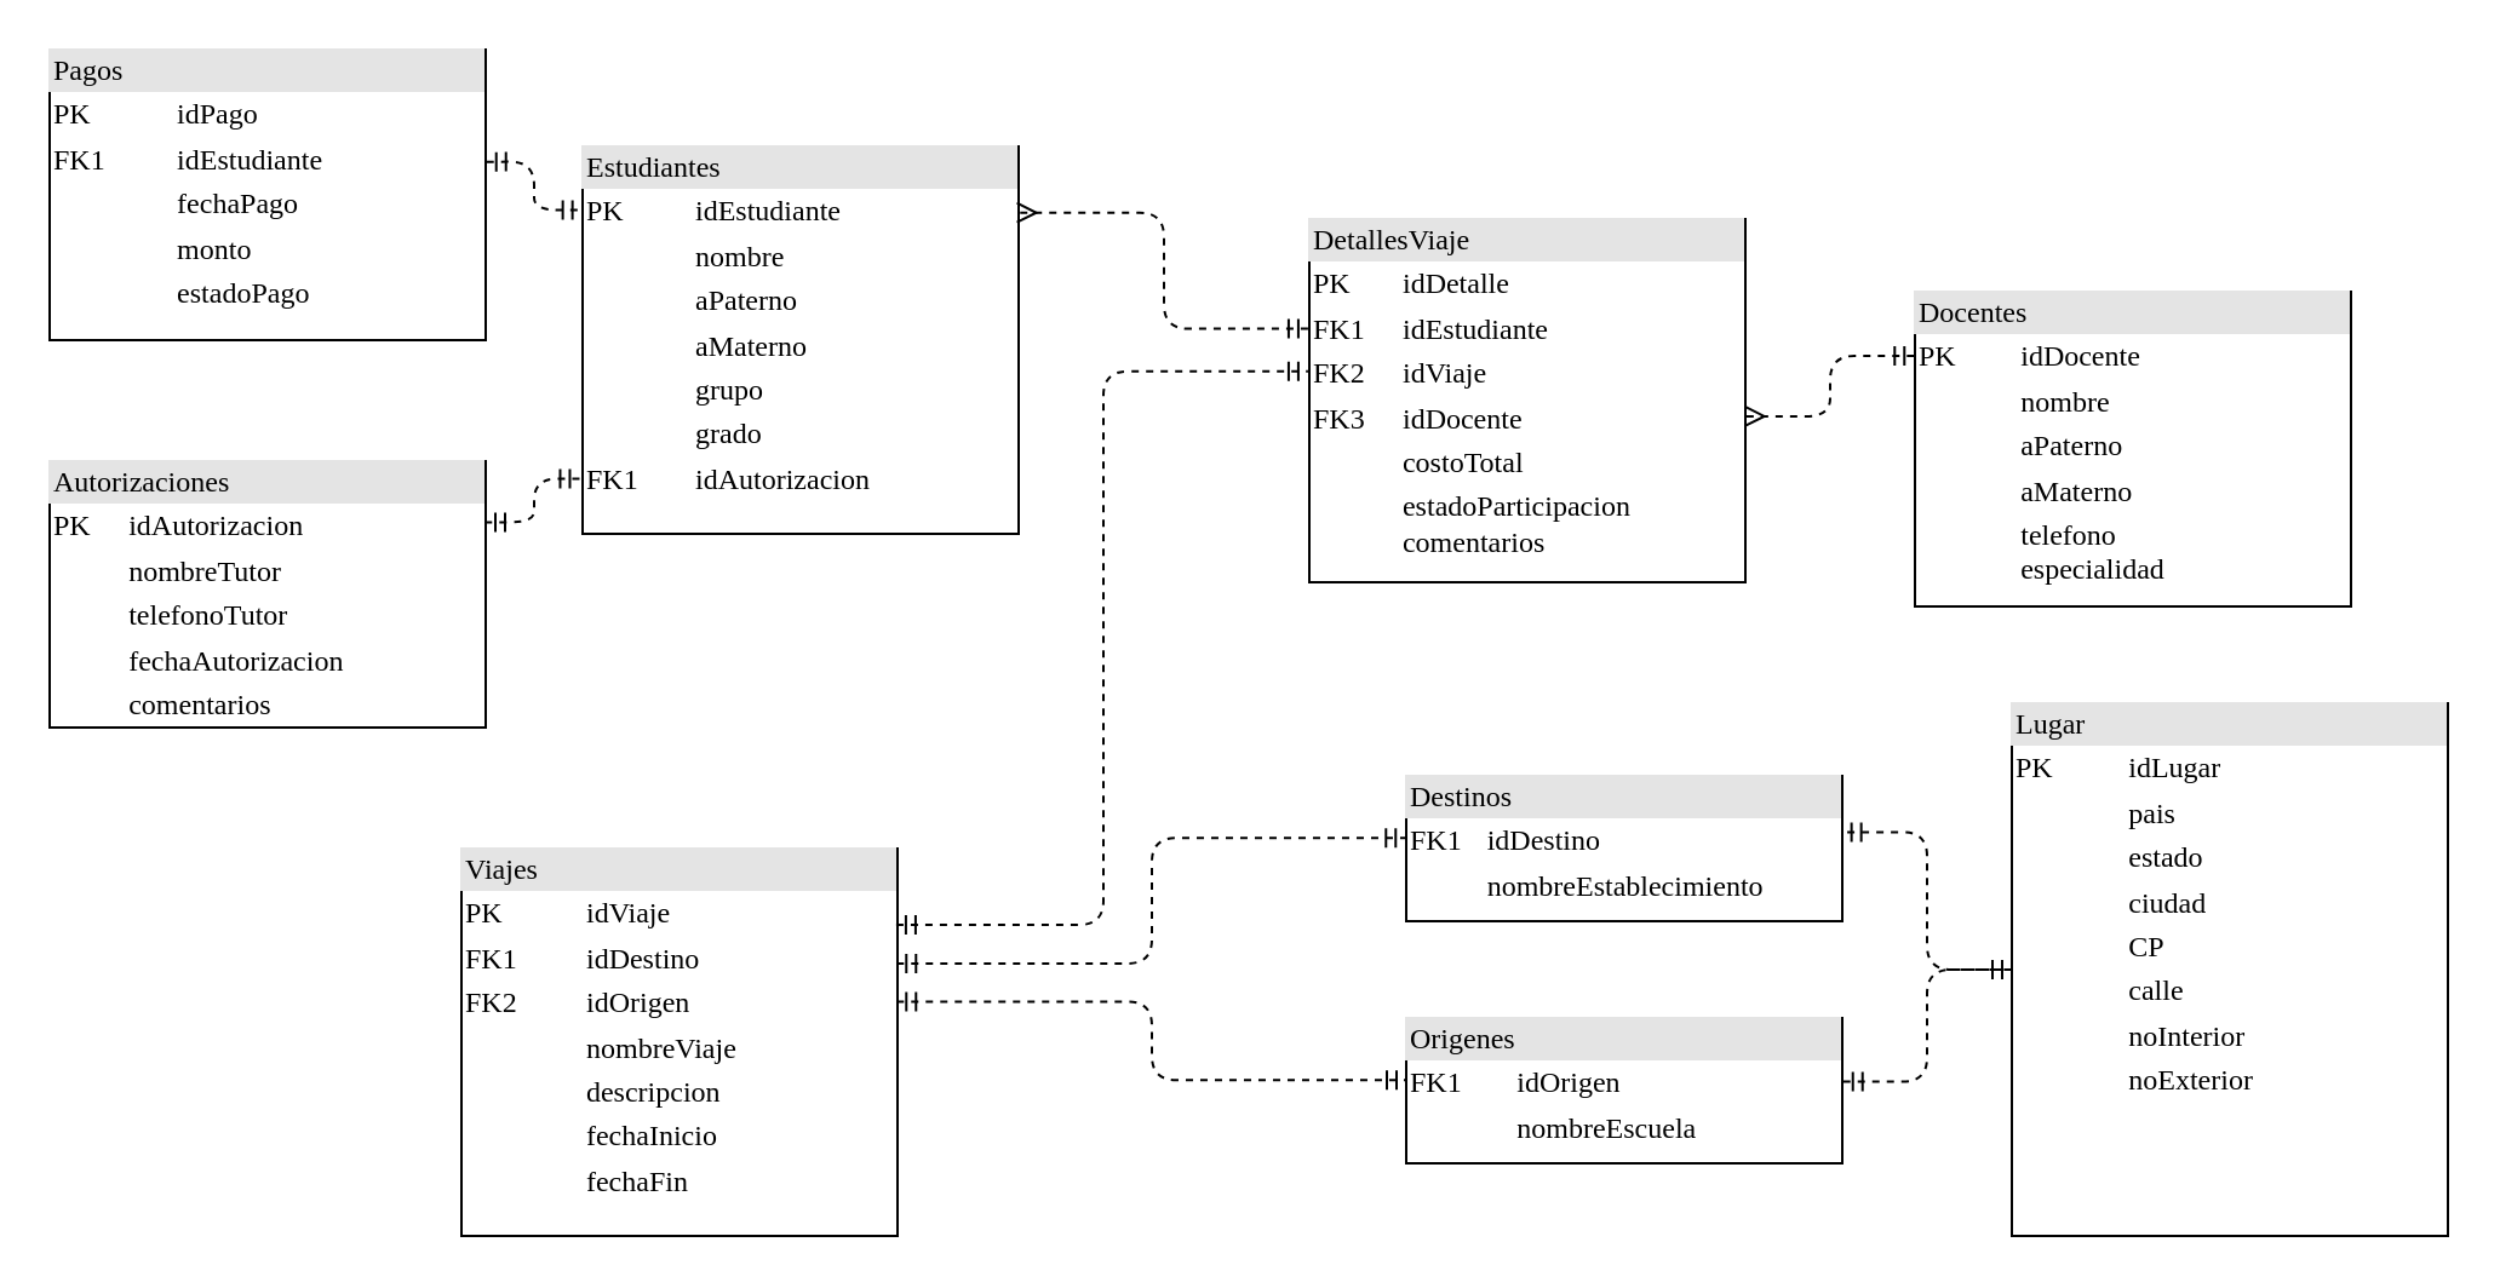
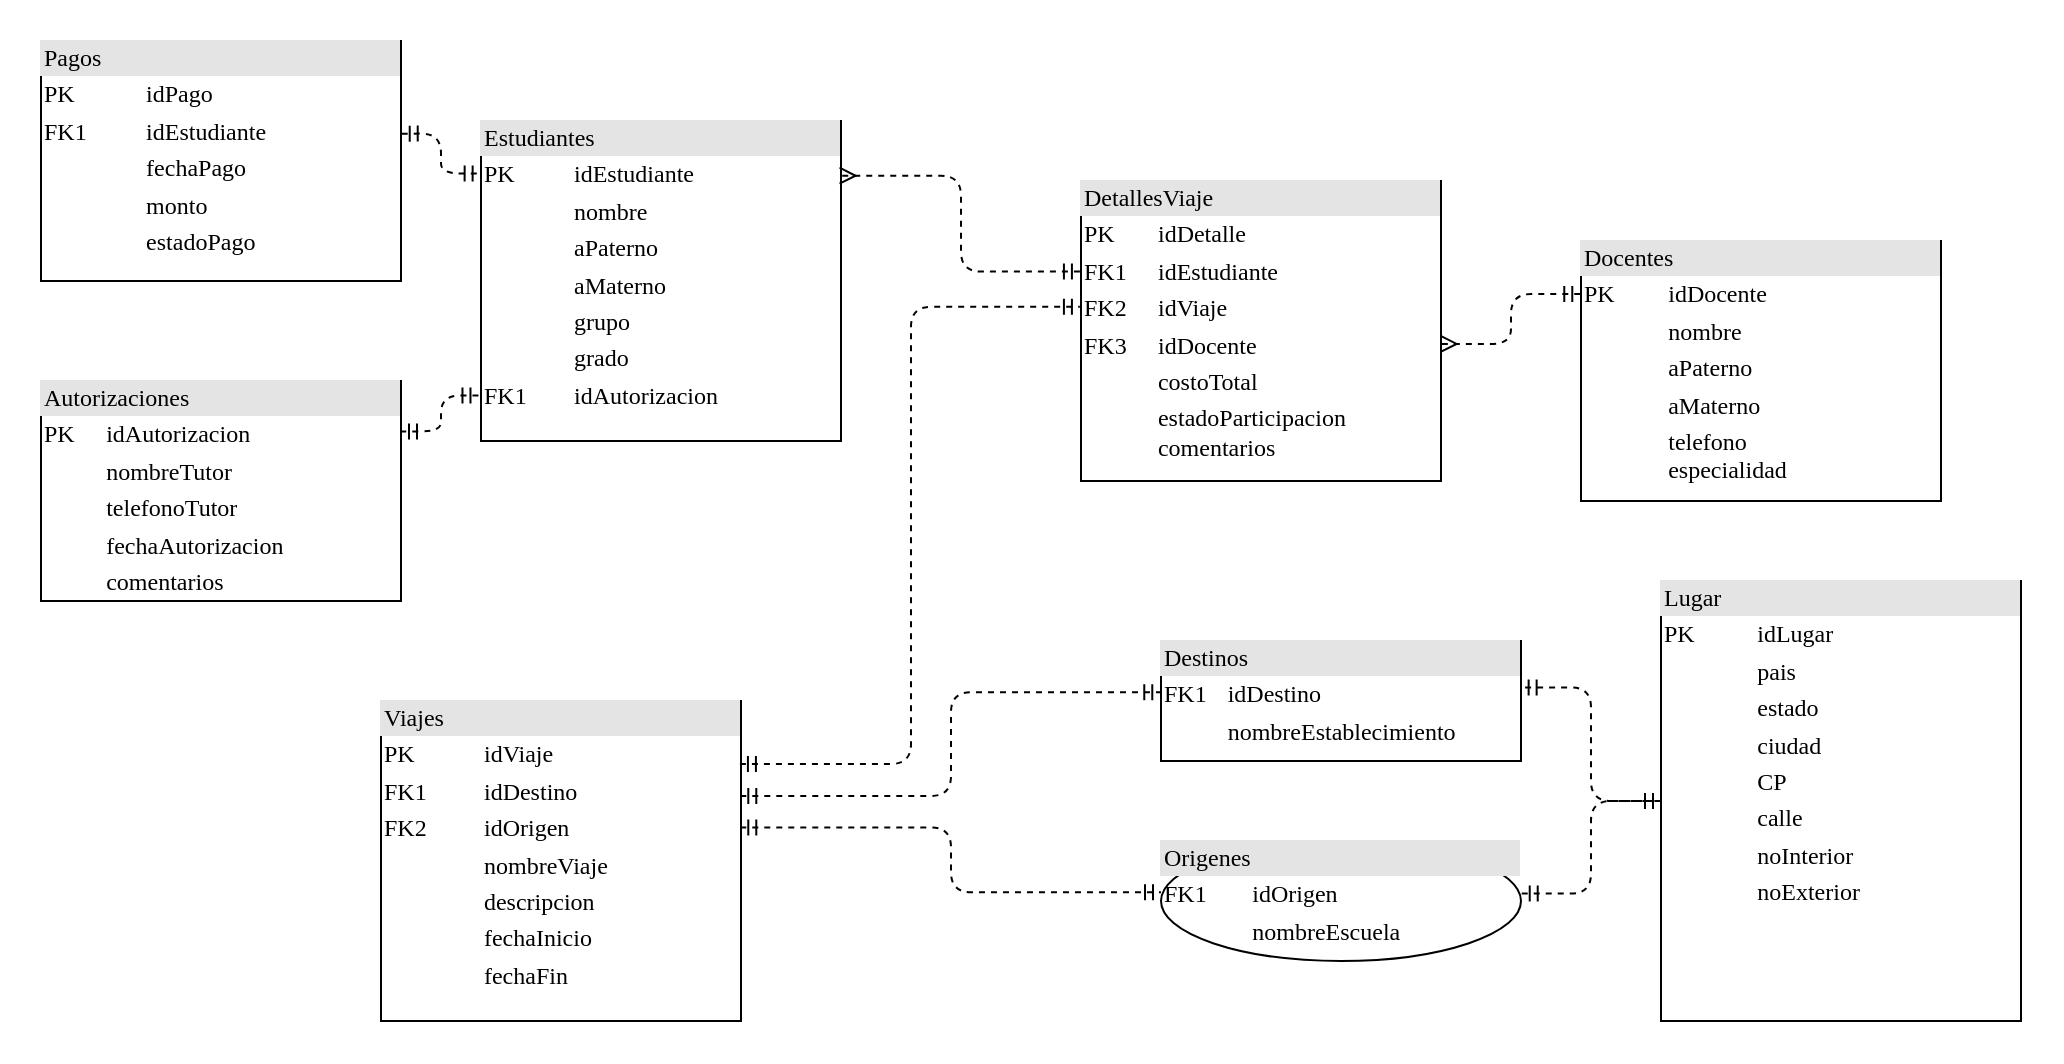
- <mxCell id="6" value="&lt;div style=&quot;box-sizing: border-box ; width: 100% ; background: #e4e4e4 ; padding: 2px&quot;&gt;Origenes&lt;/div&gt;&lt;table style=&quot;width: 100% ; font-size: 1em&quot; cellpadding=&quot;2&quot; cellspacing=&quot;0&quot;&gt;&lt;tbody&gt;&lt;tr&gt;&lt;td&gt;FK1&lt;/td&gt;&lt;td&gt;idOrigen&lt;/td&gt;&lt;/tr&gt;&lt;tr&gt;&lt;td&gt;&lt;br&gt;&lt;/td&gt;&lt;td&gt;nombreEscuela&lt;/td&gt;&lt;/tr&gt;&lt;/tbody&gt;&lt;/table&gt;" style="verticalAlign=top;align=left;overflow=fill;html=1;rounded=0;shadow=0;comic=0;labelBackgroundColor=none;strokeWidth=1;fontFamily=Verdana;fontSize=12" parent="1" vertex="1"><mxGeometry x="580" y="420" width="180" height="60" as="geometry" /></mxCell>
+ <mxCell id="6" value="&lt;div style=&quot;box-sizing: border-box ; width: 100% ; background: #e4e4e4 ; padding: 2px&quot;&gt;Origenes&lt;/div&gt;&lt;table style=&quot;width: 100% ; font-size: 1em&quot; cellpadding=&quot;2&quot; cellspacing=&quot;0&quot;&gt;&lt;tbody&gt;&lt;tr&gt;&lt;td&gt;FK1&lt;/td&gt;&lt;td&gt;idOrigen&lt;/td&gt;&lt;/tr&gt;&lt;tr&gt;&lt;td&gt;&lt;br&gt;&lt;/td&gt;&lt;td&gt;nombreEscuela&lt;/td&gt;&lt;/tr&gt;&lt;/tbody&gt;&lt;/table&gt;" style="ellipse;verticalAlign=top;align=left;overflow=fill;html=1;shadow=0;comic=0;labelBackgroundColor=none;strokeWidth=1;fontFamily=Verdana;fontSize=12;" parent="1" vertex="1"><mxGeometry x="580" y="420" width="180" height="60" as="geometry" /></mxCell>
